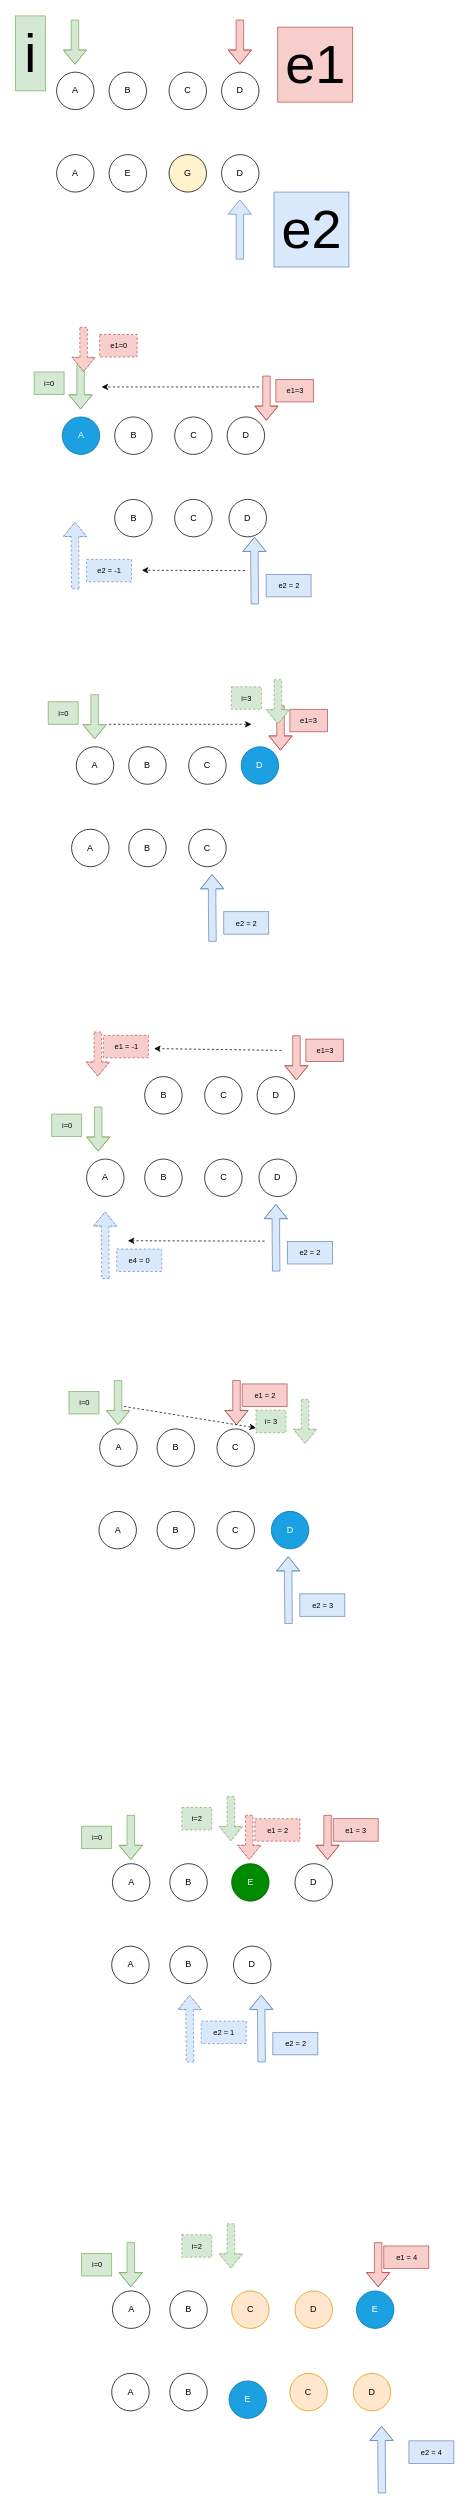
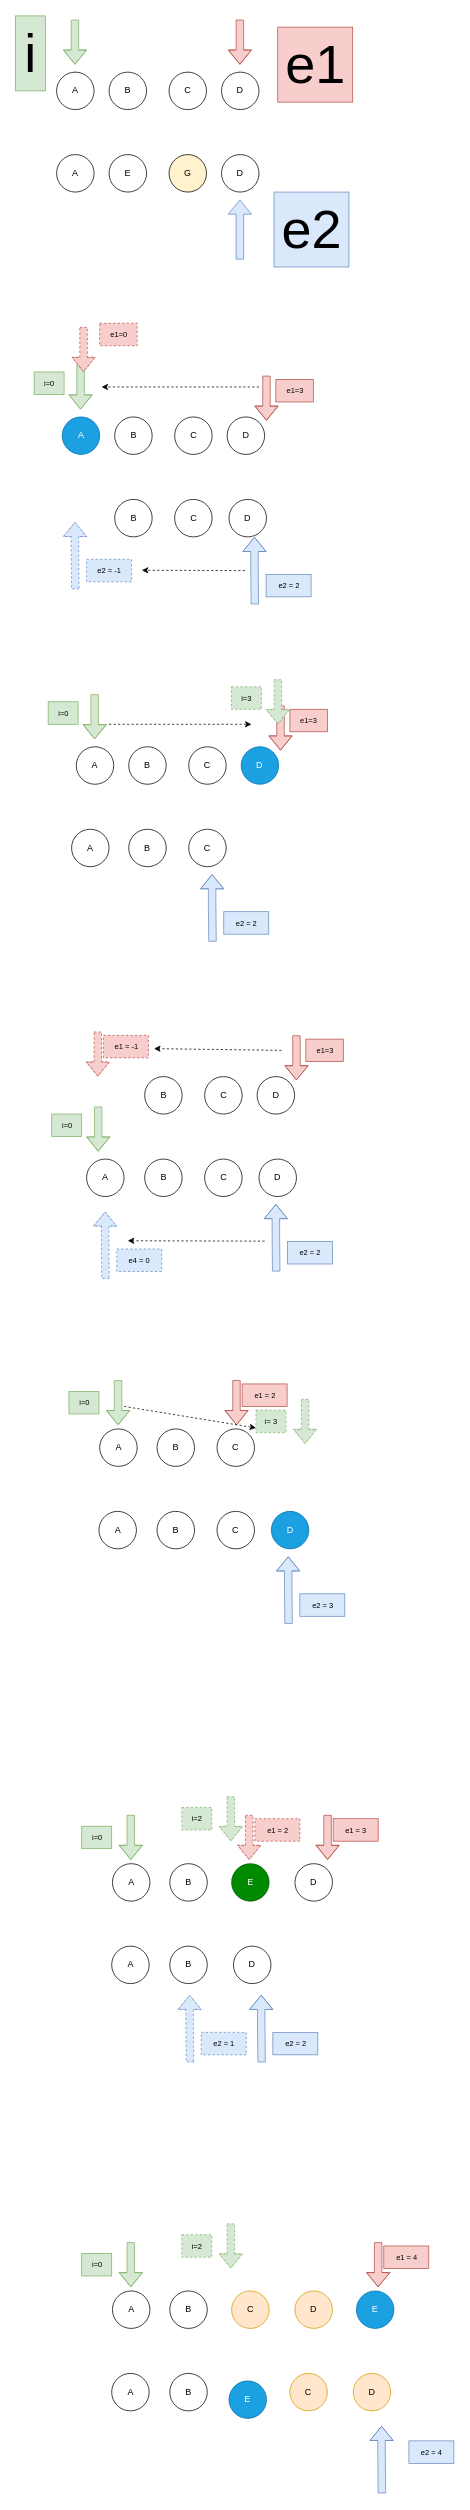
- <mxCell id="26" value="&lt;font style=&quot;font-size: 10px;&quot;&gt;e1=0&lt;/font&gt;" style="text;html=1;align=center;verticalAlign=middle;resizable=0;points=[];autosize=1;strokeColor=#b85450;fillColor=#f8cecc;dashed=1;" vertex="1" parent="1"><mxGeometry x="132.5" y="445" width="50" height="30" as="geometry" /></mxCell>
+ <mxCell id="26" value="&lt;font style=&quot;font-size: 10px;&quot;&gt;e1=0&lt;/font&gt;" style="text;html=1;align=center;verticalAlign=middle;resizable=0;points=[];autosize=1;strokeColor=#b85450;fillColor=#f8cecc;dashed=1;" vertex="1" parent="1"><mxGeometry x="132.5" y="430" width="50" height="30" as="geometry" /></mxCell>
- <mxCell id="102" value="&lt;font style=&quot;font-size: 10px;&quot;&gt;e2 = 1&lt;/font&gt;" style="text;html=1;align=center;verticalAlign=middle;resizable=0;points=[];autosize=1;strokeColor=#6c8ebf;fillColor=#dae8fc;dashed=1;" vertex="1" parent="1"><mxGeometry x="268" y="2695" width="60" height="30" as="geometry" /></mxCell>
+ <mxCell id="102" value="&lt;font style=&quot;font-size: 10px;&quot;&gt;e2 = 1&lt;/font&gt;" style="text;html=1;align=center;verticalAlign=middle;resizable=0;points=[];autosize=1;strokeColor=#6c8ebf;fillColor=#dae8fc;dashed=1;" vertex="1" parent="1"><mxGeometry x="268" y="2710" width="60" height="30" as="geometry" /></mxCell>
